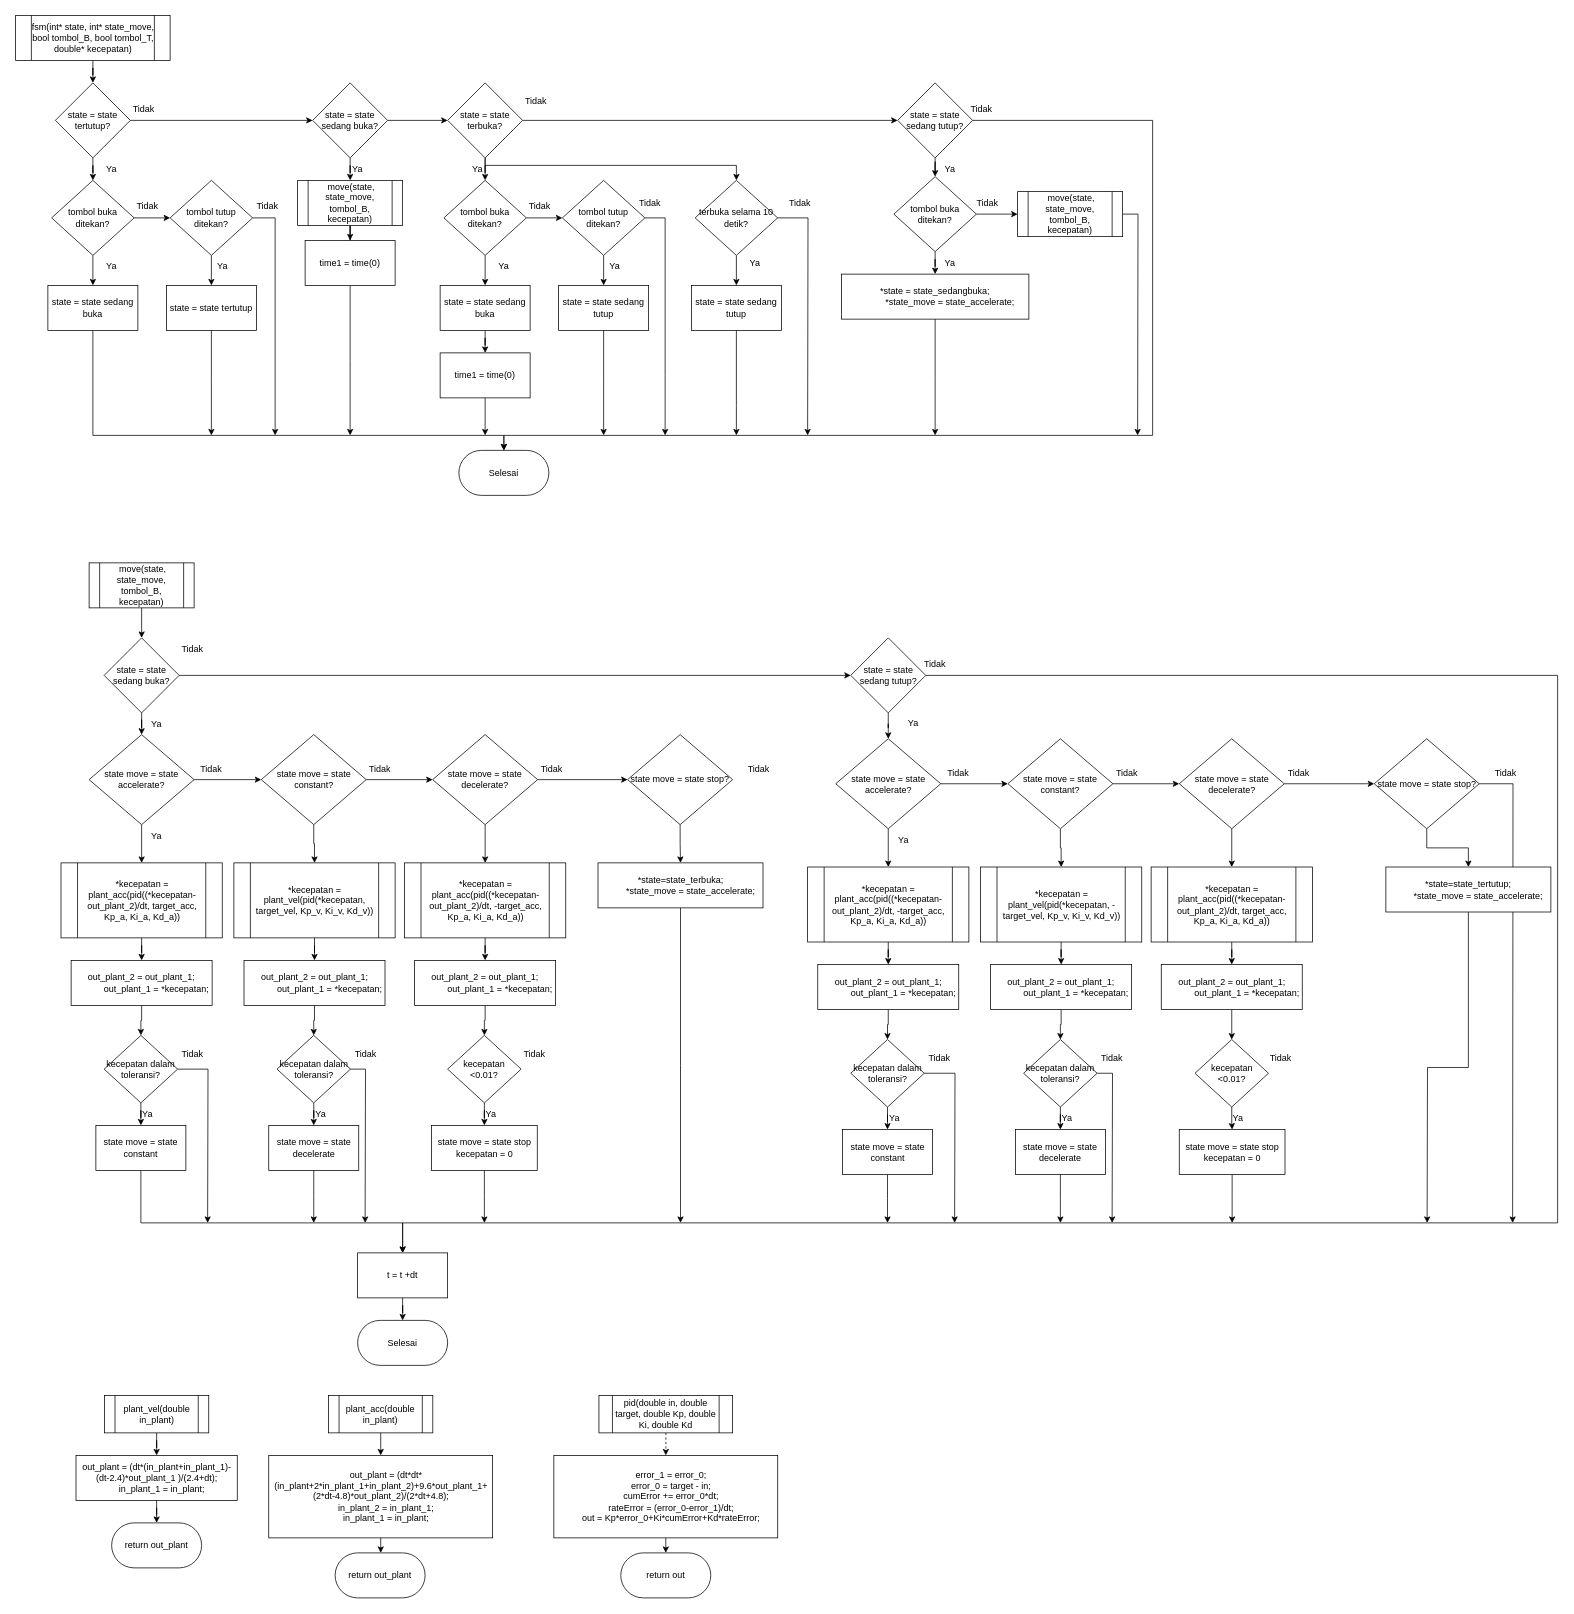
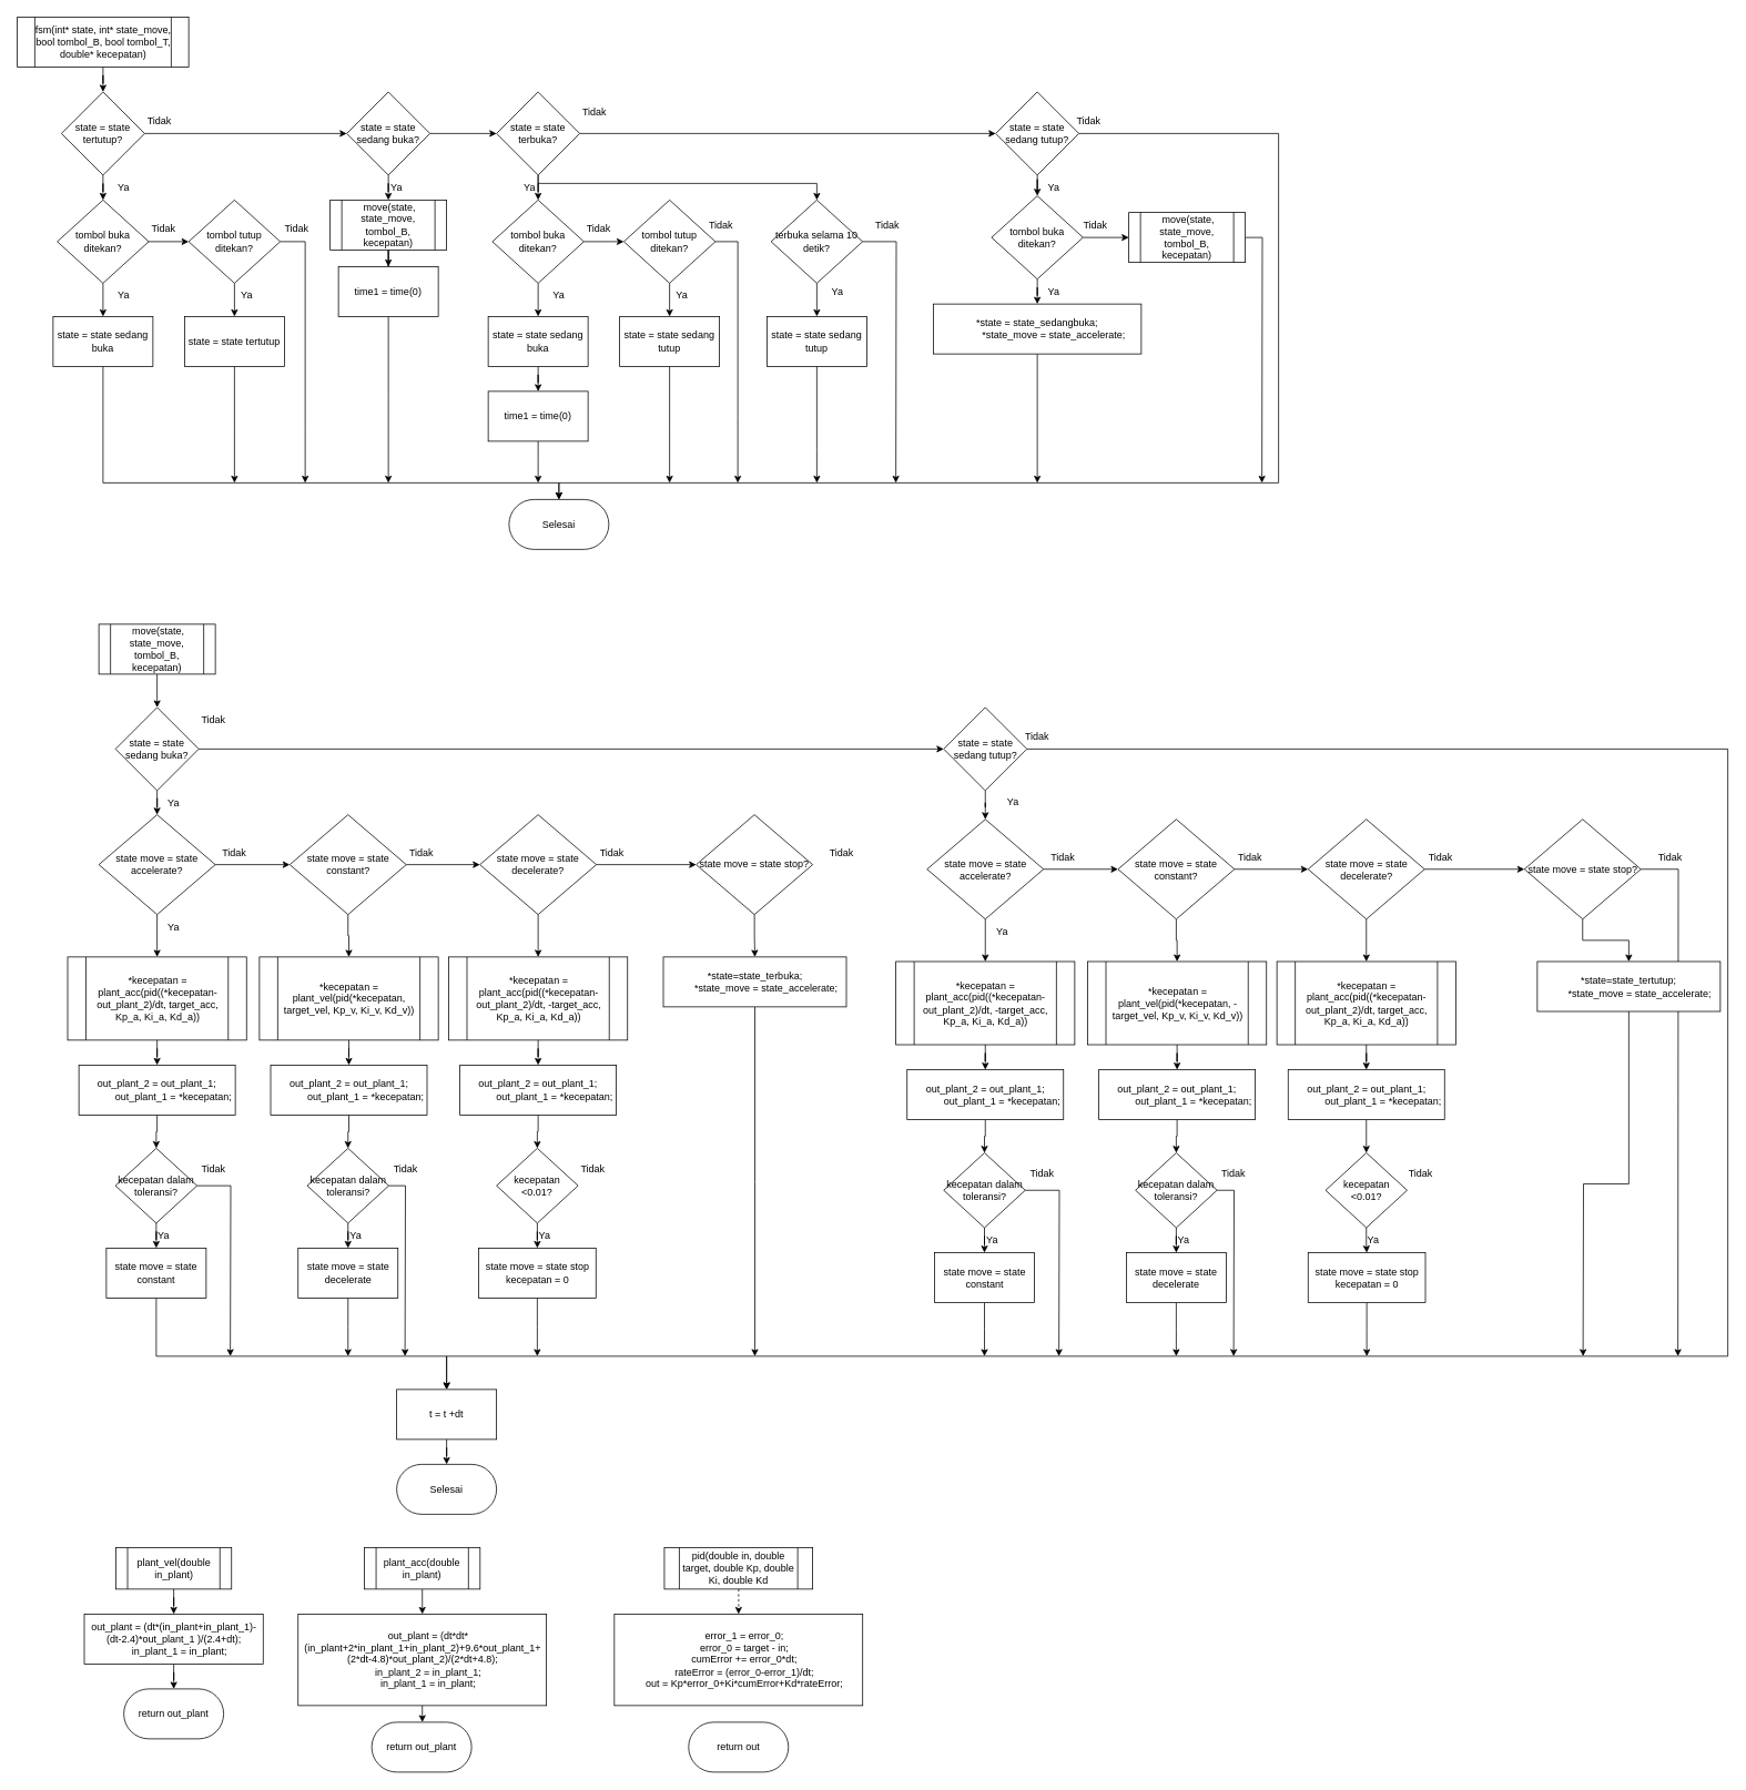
- <mxCell id="201" value="" style="edgeStyle=orthogonalEdgeStyle;rounded=0;orthogonalLoop=1;jettySize=auto;html=1;" edge="1" source="202" target="203" parent="1"><mxGeometry relative="1" as="geometry" /></mxCell>
